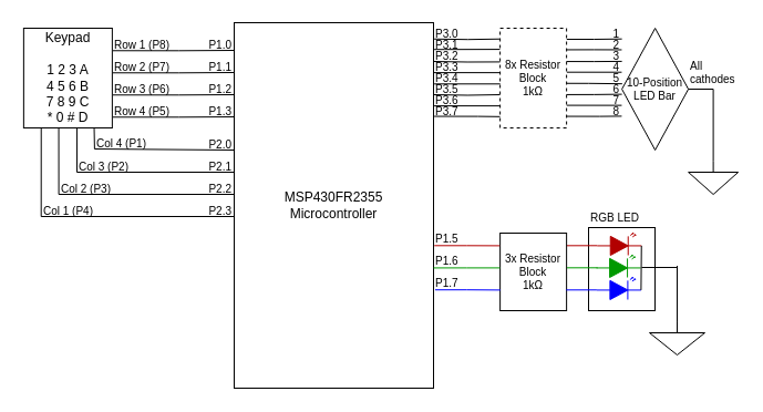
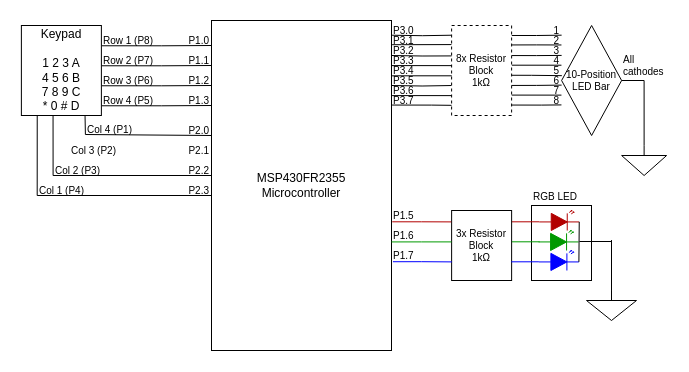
- <mxCell id="20" style="edgeStyle=orthogonalEdgeStyle;rounded=0;orthogonalLoop=1;jettySize=auto;html=1;endArrow=none;endFill=0;exitX=0.601;exitY=1.003;exitDx=0;exitDy=0;exitPerimeter=0;entryX=1;entryY=1;entryDx=0;entryDy=0;fillColor=#e51400;strokeColor=#000000;" edge="1" parent="1" source="5" target="22"><mxGeometry relative="1" as="geometry"><mxPoint x="100.88" y="135" as="sourcePoint" /><mxPoint x="200.88" y="155" as="targetPoint" /><Array as="points"><mxPoint x="68.88" y="155" /></Array></mxGeometry></mxCell>
